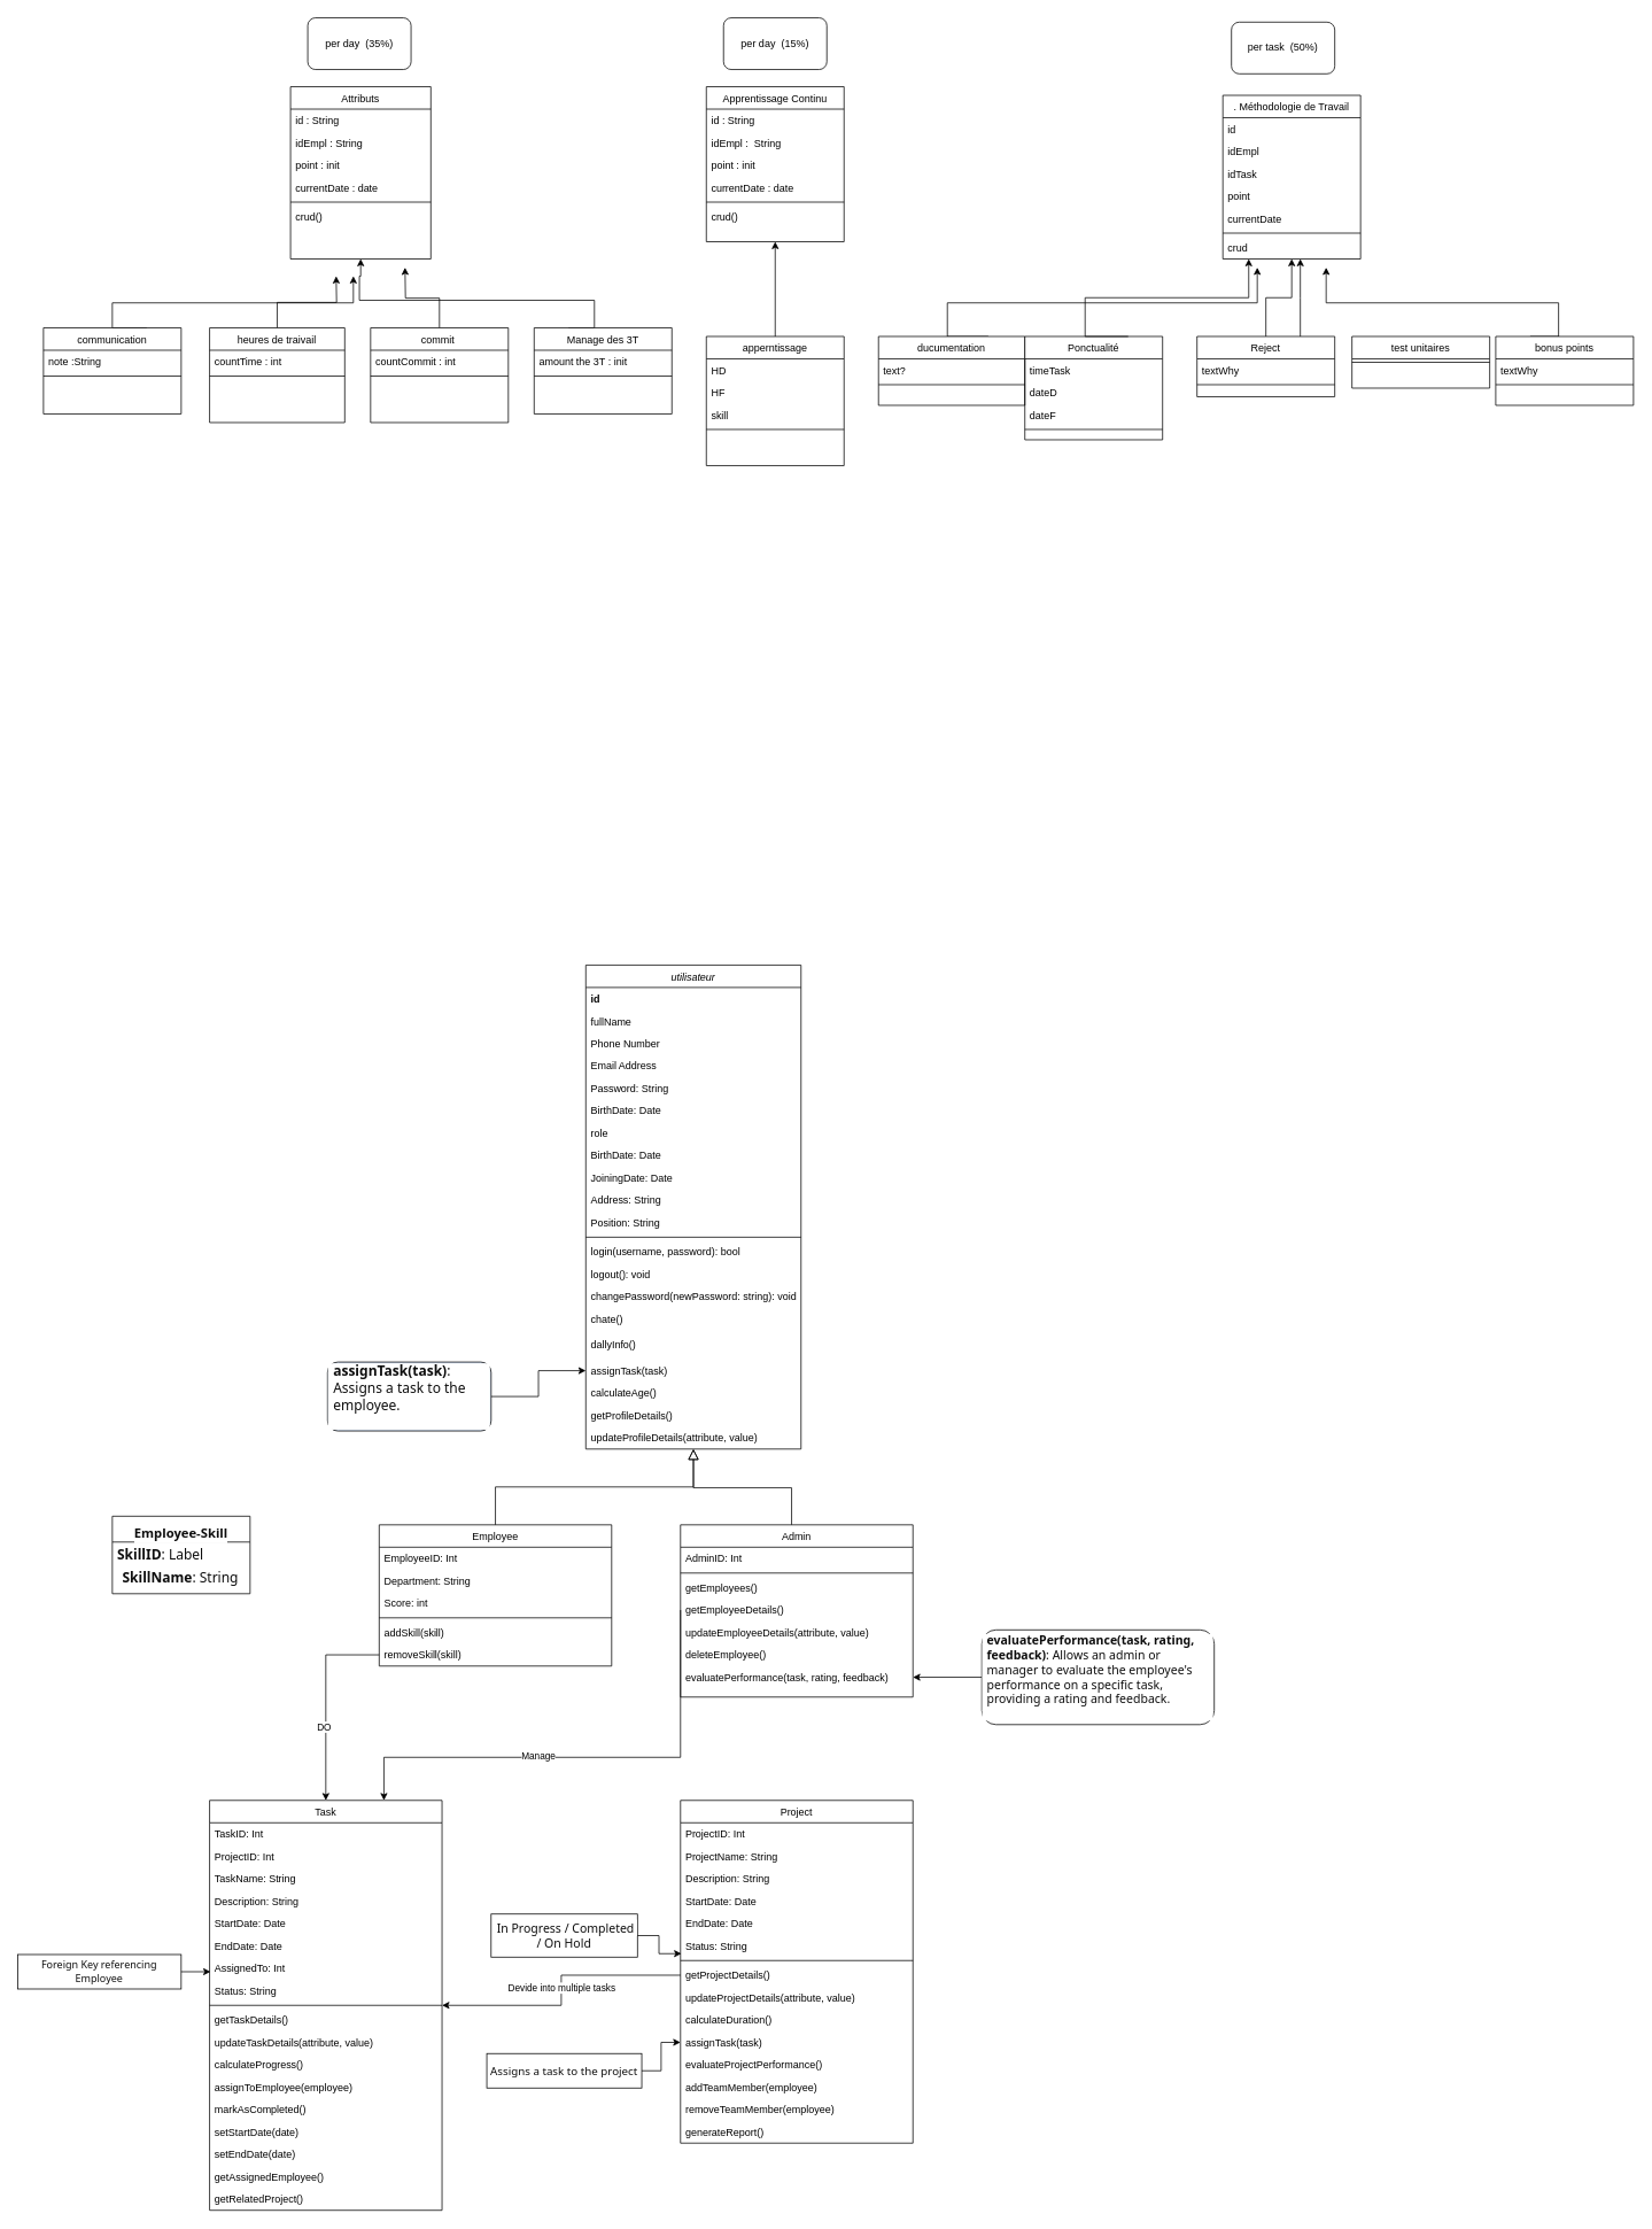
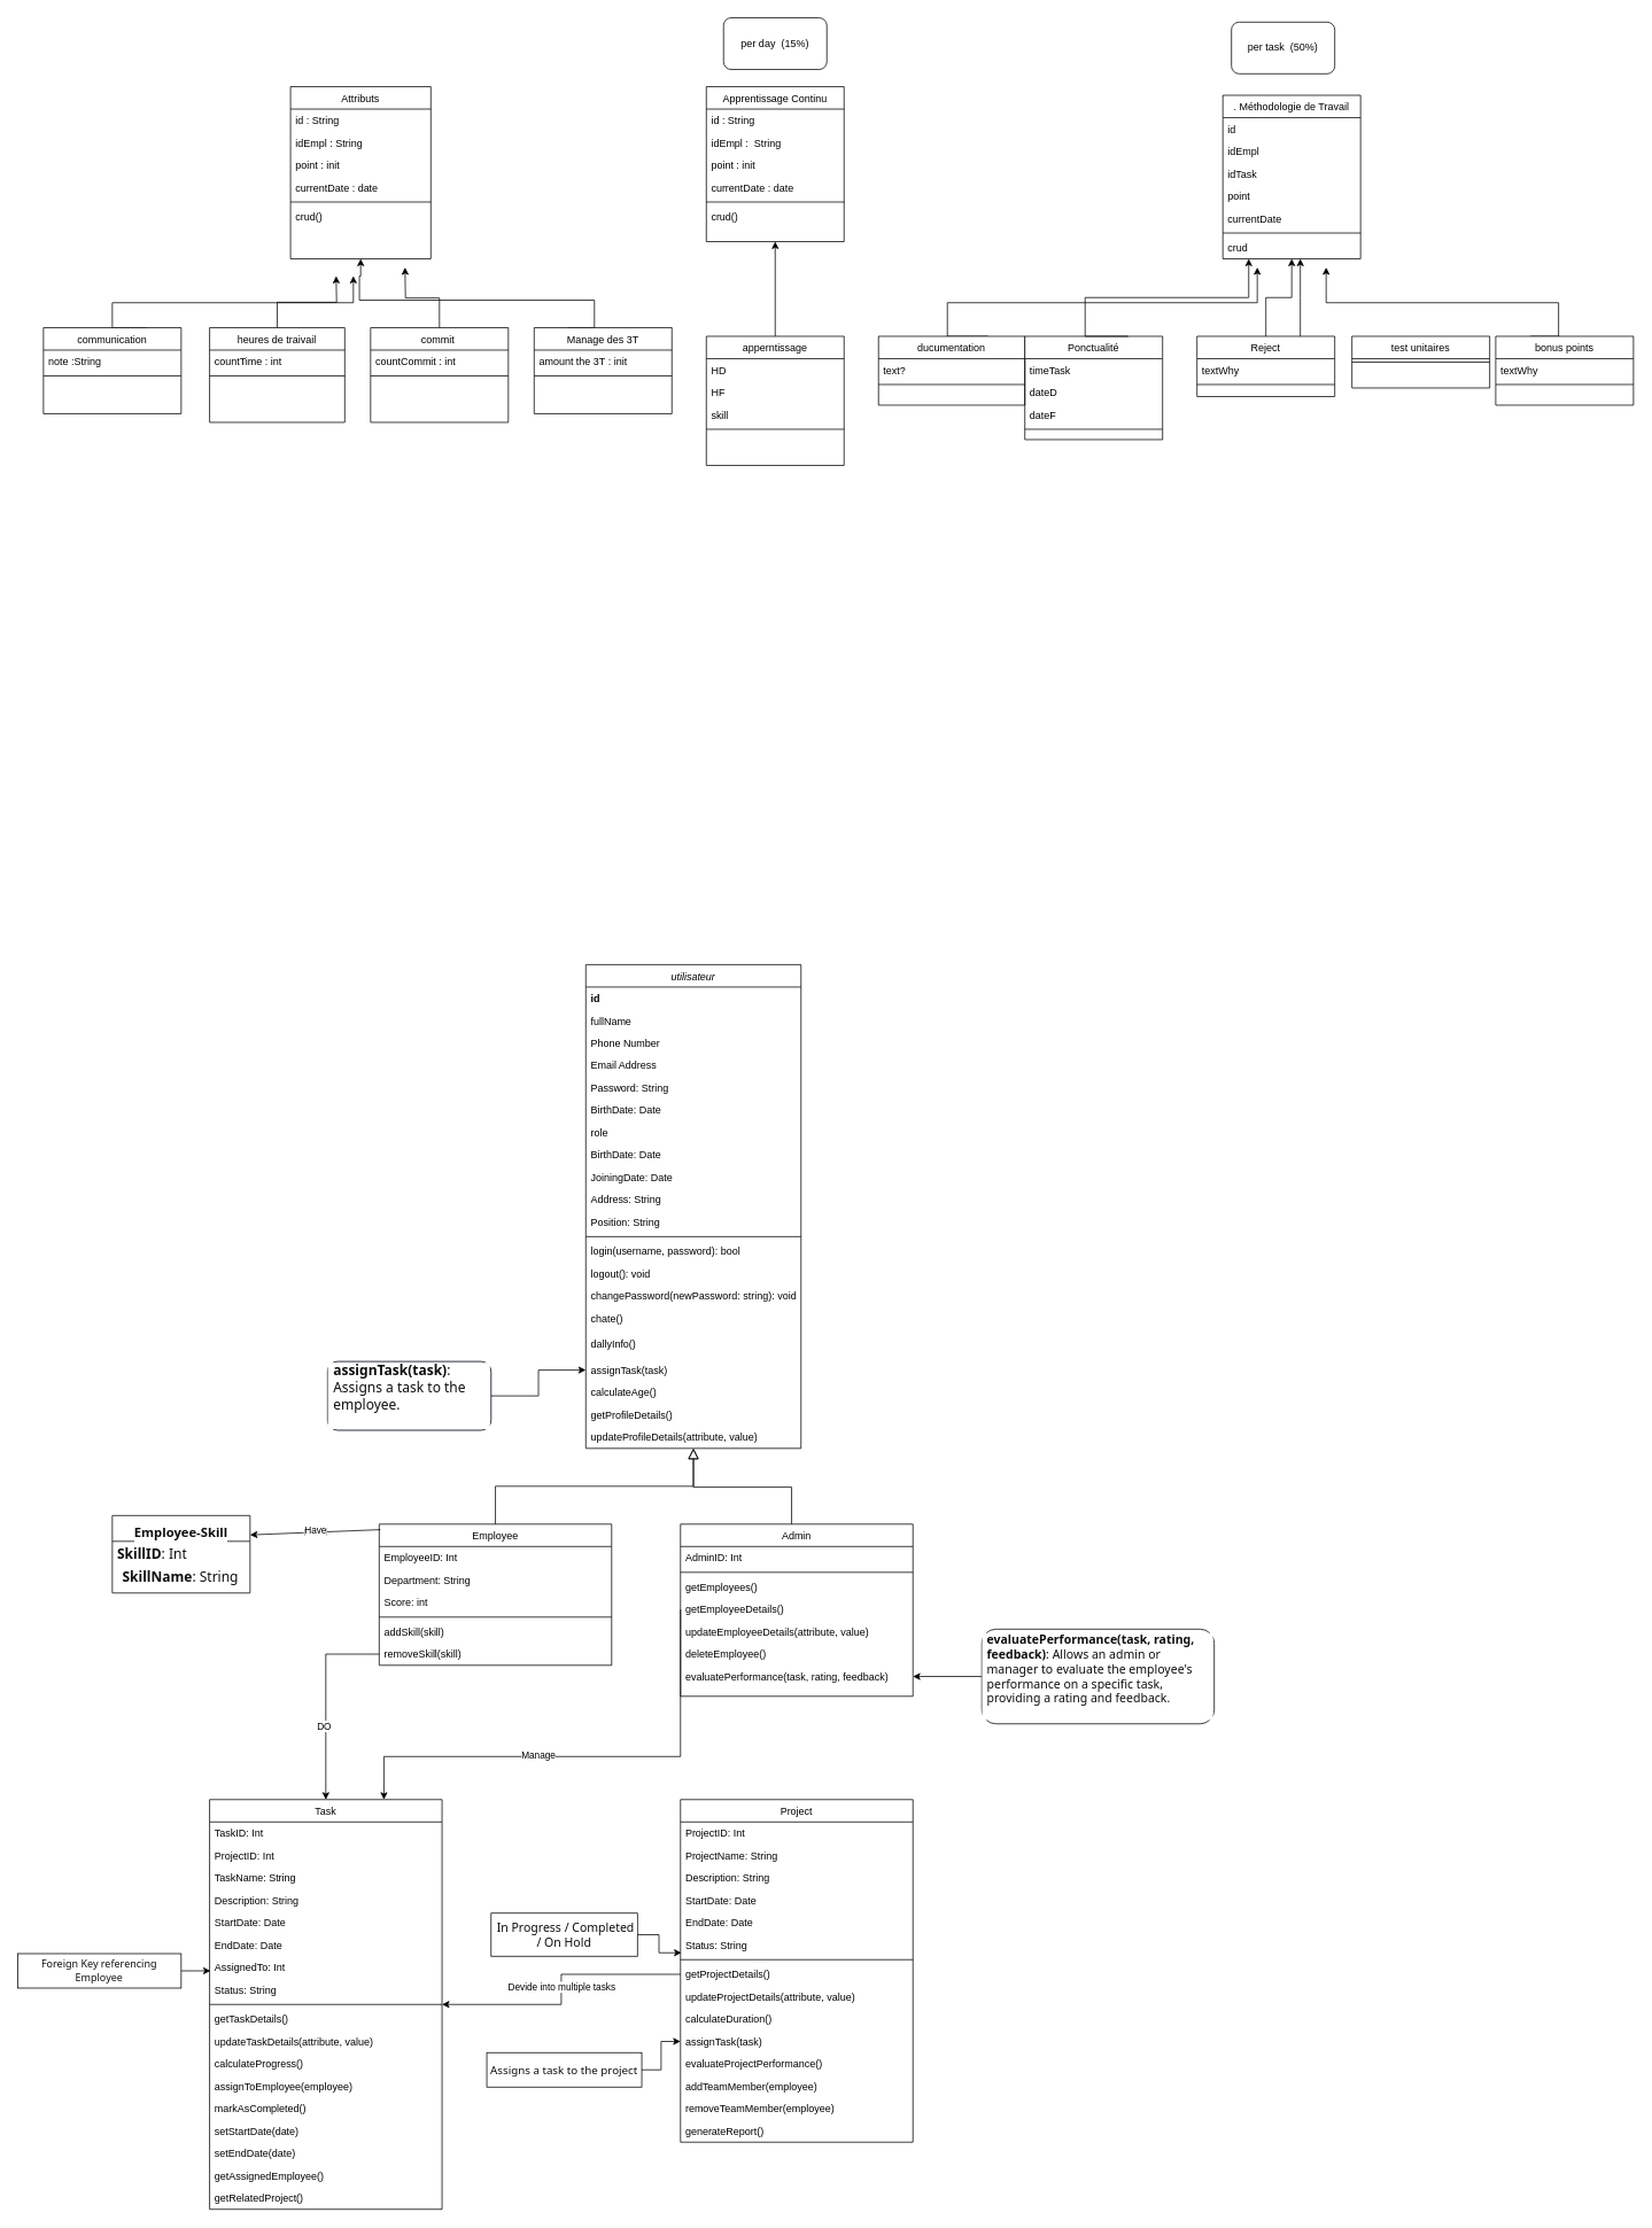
- <mxCell id="106" value="per day&amp;nbsp; (35%) " style="rounded=1;whiteSpace=wrap;html=1;" parent="1" vertex="1"><mxGeometry x="357" y="20" width="120" height="60" as="geometry" /></mxCell>
+ <mxCell id="115" value="" style="endArrow=classic;html=1;rounded=0;exitX=0.005;exitY=0.039;exitDx=0;exitDy=0;exitPerimeter=0;entryX=1;entryY=0.25;entryDx=0;entryDy=0;" edge="1" parent="1" source="24" target="83"><mxGeometry relative="1" as="geometry"><mxPoint x="295" y="1610" as="sourcePoint" /><mxPoint x="320" y="1550" as="targetPoint" /></mxGeometry></mxCell>
+ <mxCell id="116" value="Label" style="edgeLabel;resizable=0;html=1;;align=center;verticalAlign=middle;" connectable="0" vertex="1" parent="115"><mxGeometry relative="1" as="geometry" /></mxCell>
+ <mxCell id="117" value="Text" style="edgeLabel;html=1;align=center;verticalAlign=middle;resizable=0;points=[];" connectable="0" vertex="1" parent="115"><mxGeometry x="0.011" y="-1" relative="1" as="geometry"><mxPoint as="offset" /></mxGeometry></mxCell>
+ <mxCell id="118" value="Have" style="edgeLabel;html=1;align=center;verticalAlign=middle;resizable=0;points=[];" connectable="0" vertex="1" parent="115"><mxGeometry x="0.008" y="-2" relative="1" as="geometry"><mxPoint as="offset" /></mxGeometry></mxCell>
- <mxCell id="84" value="&lt;span style=&quot;border: 0px solid rgb(227, 227, 227); box-sizing: border-box; --tw-border-spacing-x: 0; --tw-border-spacing-y: 0; --tw-translate-x: 0; --tw-translate-y: 0; --tw-rotate: 0; --tw-skew-x: 0; --tw-skew-y: 0; --tw-scale-x: 1; --tw-scale-y: 1; --tw-pan-x: ; --tw-pan-y: ; --tw-pinch-zoom: ; --tw-scroll-snap-strictness: proximity; --tw-gradient-from-position: ; --tw-gradient-via-position: ; --tw-gradient-to-position: ; --tw-ordinal: ; --tw-slashed-zero: ; --tw-numeric-figure: ; --tw-numeric-spacing: ; --tw-numeric-fraction: ; --tw-ring-inset: ; --tw-ring-offset-width: 0px; --tw-ring-offset-color: #fff; --tw-ring-color: rgba(69,89,164,.5); --tw-ring-offset-shadow: 0 0 transparent; --tw-ring-shadow: 0 0 transparent; --tw-shadow: 0 0 transparent; --tw-shadow-colored: 0 0 transparent; --tw-blur: ; --tw-brightness: ; --tw-contrast: ; --tw-grayscale: ; --tw-hue-rotate: ; --tw-invert: ; --tw-saturate: ; --tw-sepia: ; --tw-drop-shadow: ; --tw-backdrop-blur: ; --tw-backdrop-brightness: ; --tw-backdrop-contrast: ; --tw-backdrop-grayscale: ; --tw-backdrop-hue-rotate: ; --tw-backdrop-invert: ; --tw-backdrop-opacity: ; --tw-backdrop-saturate: ; --tw-backdrop-sepia: ; font-weight: 600; color: rgb(13, 13, 13); margin-top: 1.25em; margin-bottom: 1.25em; font-family: Söhne, ui-sans-serif, system-ui, -apple-system, &amp;quot;Segoe UI&amp;quot;, Roboto, Ubuntu, Cantarell, &amp;quot;Noto Sans&amp;quot;, sans-serif, &amp;quot;Helvetica Neue&amp;quot;, Arial, &amp;quot;Apple Color Emoji&amp;quot;, &amp;quot;Segoe UI Emoji&amp;quot;, &amp;quot;Segoe UI Symbol&amp;quot;, &amp;quot;Noto Color Emoji&amp;quot;; font-size: 16px; white-space-collapse: preserve; background-color: rgb(255, 255, 255);&quot;&gt;SkillID&lt;/span&gt;&lt;span style=&quot;color: rgb(13, 13, 13); font-family: Söhne, ui-sans-serif, system-ui, -apple-system, &amp;quot;Segoe UI&amp;quot;, Roboto, Ubuntu, Cantarell, &amp;quot;Noto Sans&amp;quot;, sans-serif, &amp;quot;Helvetica Neue&amp;quot;, Arial, &amp;quot;Apple Color Emoji&amp;quot;, &amp;quot;Segoe UI Emoji&amp;quot;, &amp;quot;Segoe UI Symbol&amp;quot;, &amp;quot;Noto Color Emoji&amp;quot;; font-size: 16px; white-space-collapse: preserve; background-color: rgb(255, 255, 255);&quot;&gt;: Label&lt;/span&gt;" style="text;strokeColor=none;fillColor=none;align=left;verticalAlign=middle;spacingLeft=4;spacingRight=4;overflow=hidden;points=[[0,0.5],[1,0.5]];portConstraint=eastwest;rotatable=0;whiteSpace=wrap;html=1;" parent="83" vertex="1"><mxGeometry y="30" width="160" height="30" as="geometry" /></mxCell>
+ <mxCell id="84" value="&lt;span style=&quot;border: 0px solid rgb(227, 227, 227); box-sizing: border-box; --tw-border-spacing-x: 0; --tw-border-spacing-y: 0; --tw-translate-x: 0; --tw-translate-y: 0; --tw-rotate: 0; --tw-skew-x: 0; --tw-skew-y: 0; --tw-scale-x: 1; --tw-scale-y: 1; --tw-pan-x: ; --tw-pan-y: ; --tw-pinch-zoom: ; --tw-scroll-snap-strictness: proximity; --tw-gradient-from-position: ; --tw-gradient-via-position: ; --tw-gradient-to-position: ; --tw-ordinal: ; --tw-slashed-zero: ; --tw-numeric-figure: ; --tw-numeric-spacing: ; --tw-numeric-fraction: ; --tw-ring-inset: ; --tw-ring-offset-width: 0px; --tw-ring-offset-color: #fff; --tw-ring-color: rgba(69,89,164,.5); --tw-ring-offset-shadow: 0 0 transparent; --tw-ring-shadow: 0 0 transparent; --tw-shadow: 0 0 transparent; --tw-shadow-colored: 0 0 transparent; --tw-blur: ; --tw-brightness: ; --tw-contrast: ; --tw-grayscale: ; --tw-hue-rotate: ; --tw-invert: ; --tw-saturate: ; --tw-sepia: ; --tw-drop-shadow: ; --tw-backdrop-blur: ; --tw-backdrop-brightness: ; --tw-backdrop-contrast: ; --tw-backdrop-grayscale: ; --tw-backdrop-hue-rotate: ; --tw-backdrop-invert: ; --tw-backdrop-opacity: ; --tw-backdrop-saturate: ; --tw-backdrop-sepia: ; font-weight: 600; color: rgb(13, 13, 13); margin-top: 1.25em; margin-bottom: 1.25em; font-family: Söhne, ui-sans-serif, system-ui, -apple-system, &amp;quot;Segoe UI&amp;quot;, Roboto, Ubuntu, Cantarell, &amp;quot;Noto Sans&amp;quot;, sans-serif, &amp;quot;Helvetica Neue&amp;quot;, Arial, &amp;quot;Apple Color Emoji&amp;quot;, &amp;quot;Segoe UI Emoji&amp;quot;, &amp;quot;Segoe UI Symbol&amp;quot;, &amp;quot;Noto Color Emoji&amp;quot;; font-size: 16px; white-space-collapse: preserve; background-color: rgb(255, 255, 255);&quot;&gt;SkillID&lt;/span&gt;&lt;span style=&quot;color: rgb(13, 13, 13); font-family: Söhne, ui-sans-serif, system-ui, -apple-system, &amp;quot;Segoe UI&amp;quot;, Roboto, Ubuntu, Cantarell, &amp;quot;Noto Sans&amp;quot;, sans-serif, &amp;quot;Helvetica Neue&amp;quot;, Arial, &amp;quot;Apple Color Emoji&amp;quot;, &amp;quot;Segoe UI Emoji&amp;quot;, &amp;quot;Segoe UI Symbol&amp;quot;, &amp;quot;Noto Color Emoji&amp;quot;; font-size: 16px; white-space-collapse: preserve; background-color: rgb(255, 255, 255);&quot;&gt;: Int&lt;/span&gt;" style="text;strokeColor=none;fillColor=none;align=left;verticalAlign=middle;spacingLeft=4;spacingRight=4;overflow=hidden;points=[[0,0.5],[1,0.5]];portConstraint=eastwest;rotatable=0;whiteSpace=wrap;html=1;" parent="83" vertex="1"><mxGeometry y="30" width="160" height="30" as="geometry" /></mxCell>
